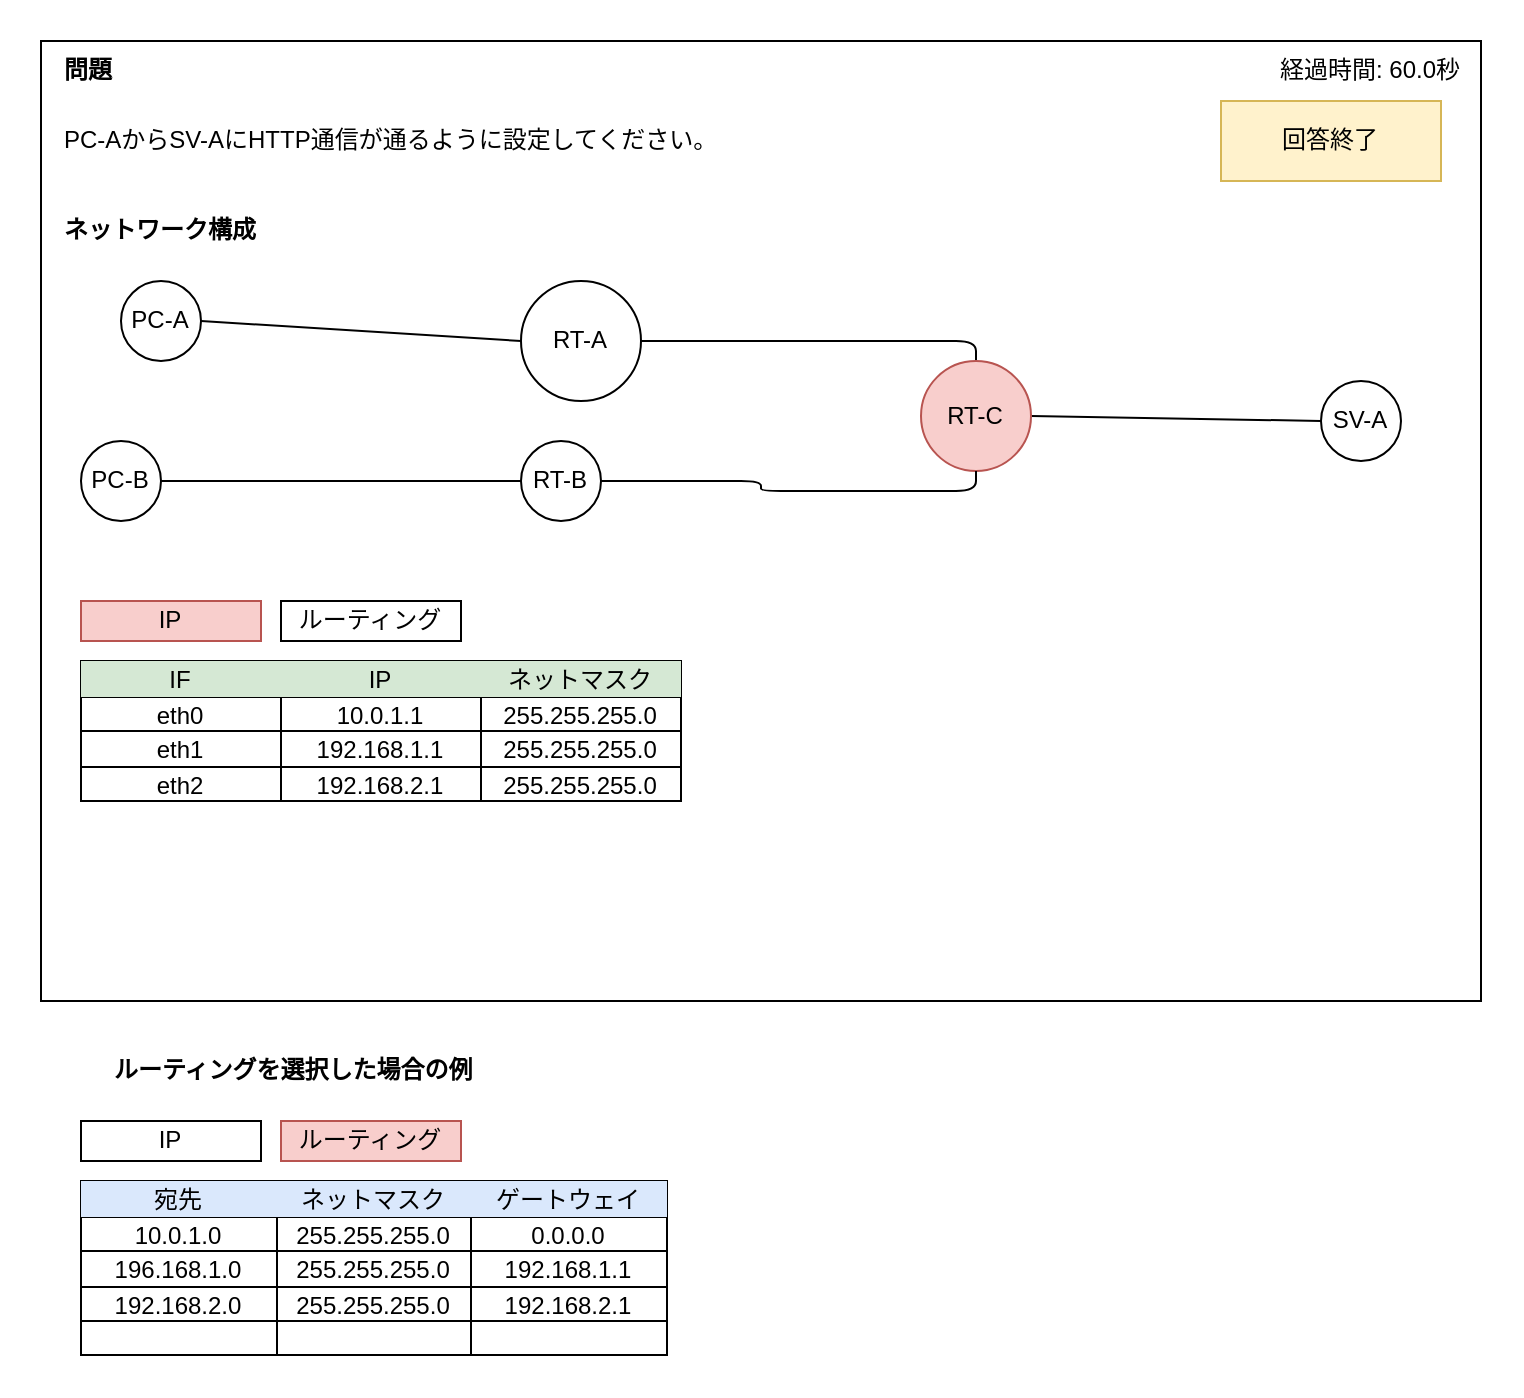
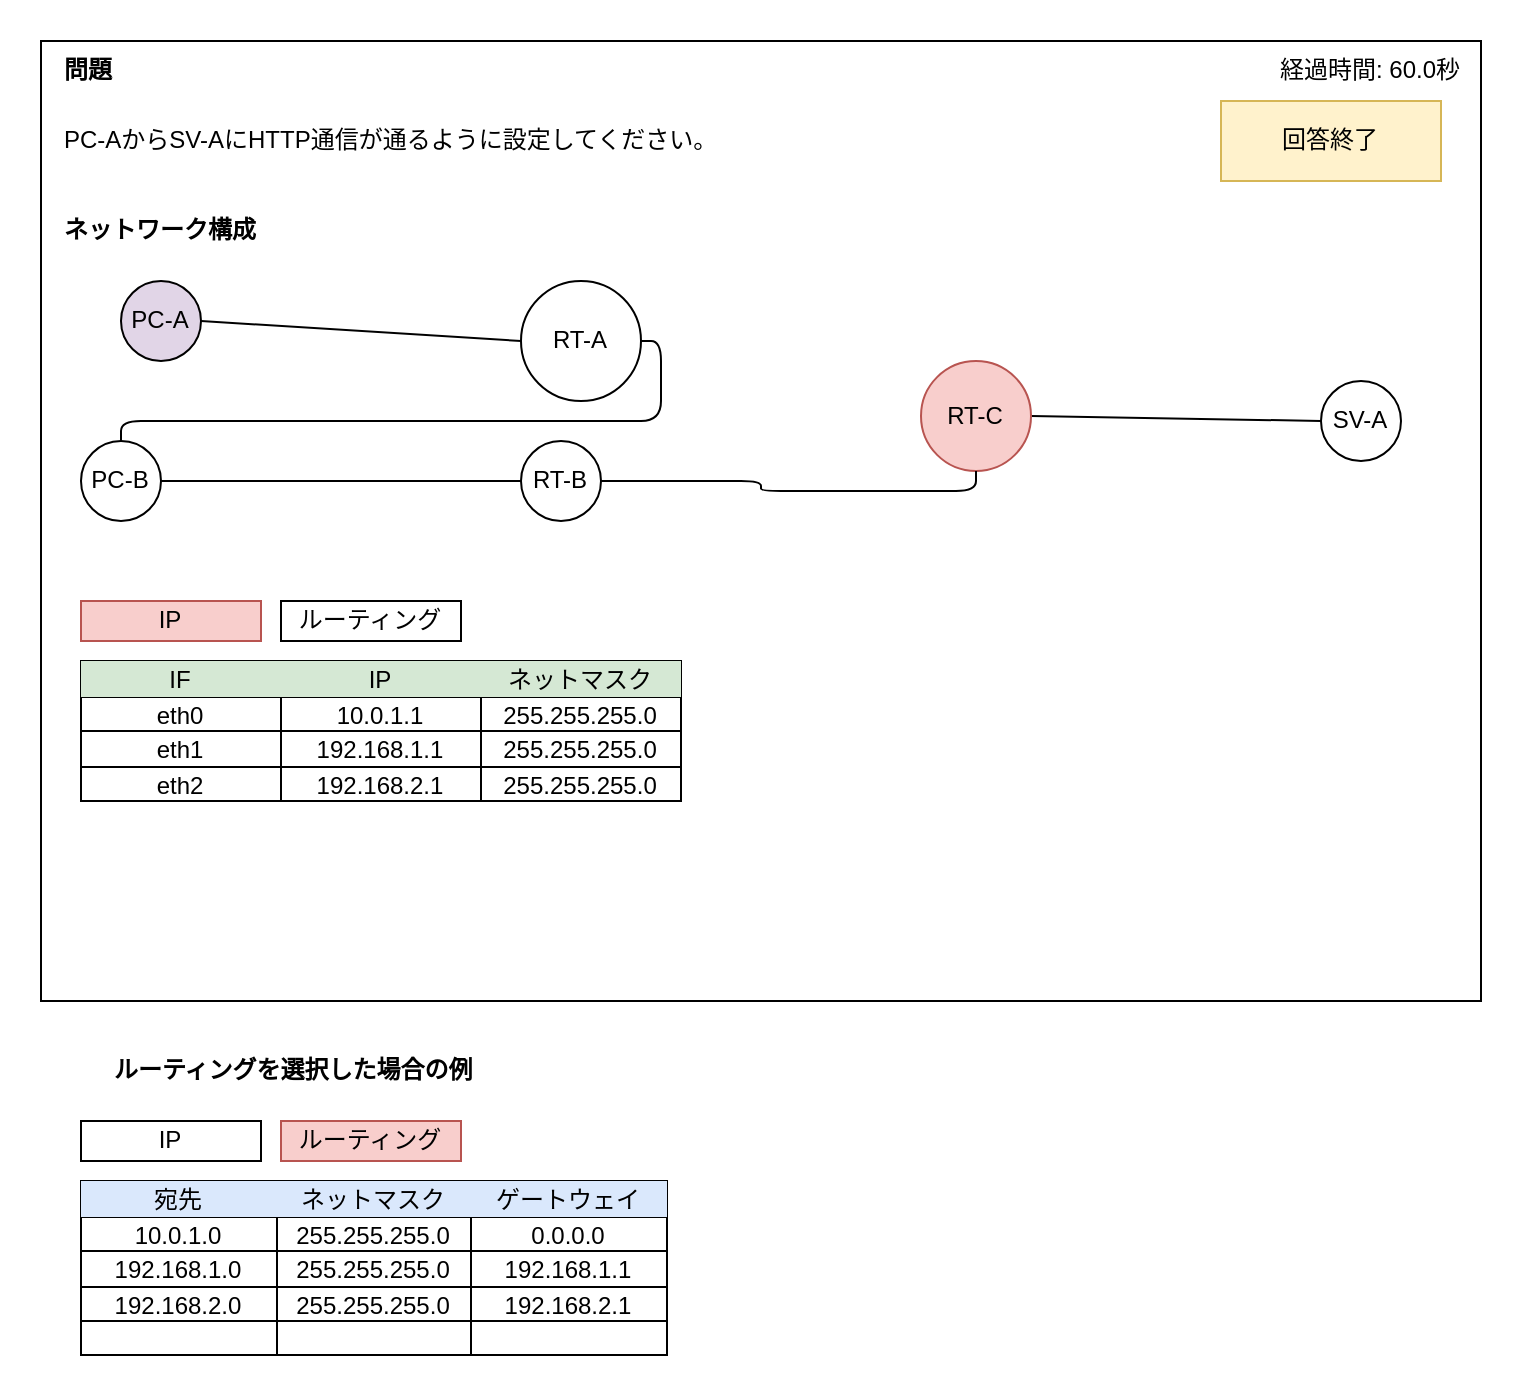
- <mxCell id="51" value="PC-A" style="ellipse;whiteSpace=wrap;html=1;aspect=fixed;" parent="1" vertex="1"><mxGeometry x="60" y="140" width="40" height="40" as="geometry" /></mxCell>
+ <mxCell id="51" value="PC-A" style="ellipse;whiteSpace=wrap;html=1;aspect=fixed;fillColor=#e1d5e7;" parent="1" vertex="1"><mxGeometry x="60" y="140" width="40" height="40" as="geometry" /></mxCell>
- <mxCell id="53" style="edgeStyle=orthogonalEdgeStyle;html=1;exitX=1;exitY=0.5;exitDx=0;exitDy=0;entryX=0.5;entryY=0;entryDx=0;entryDy=0;endArrow=none;endFill=0;" parent="1" source="54" target="57" edge="1"><mxGeometry relative="1" as="geometry" /></mxCell>
+ <mxCell id="53" style="edgeStyle=orthogonalEdgeStyle;html=1;exitX=1;exitY=0.5;exitDx=0;exitDy=0;endArrow=none;endFill=0;" parent="1" source="54" target="52" edge="1"><mxGeometry relative="1" as="geometry" /></mxCell>
- <mxCell id="36" value="196.168.1.0" style="shape=partialRectangle;html=1;whiteSpace=wrap;connectable=0;strokeColor=inherit;overflow=hidden;fillColor=none;top=0;left=0;bottom=0;right=0;pointerEvents=1;" parent="35" vertex="1"><mxGeometry width="98" height="18" as="geometry"><mxRectangle width="98" height="18" as="alternateBounds" /></mxGeometry></mxCell>
+ <mxCell id="36" value="192.168.1.0" style="shape=partialRectangle;html=1;whiteSpace=wrap;connectable=0;strokeColor=inherit;overflow=hidden;fillColor=none;top=0;left=0;bottom=0;right=0;pointerEvents=1;" parent="35" vertex="1"><mxGeometry width="98" height="18" as="geometry"><mxRectangle width="98" height="18" as="alternateBounds" /></mxGeometry></mxCell>
